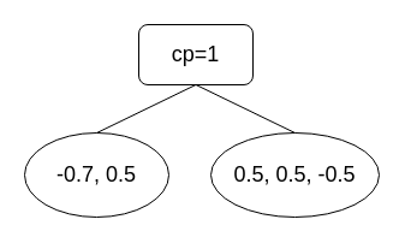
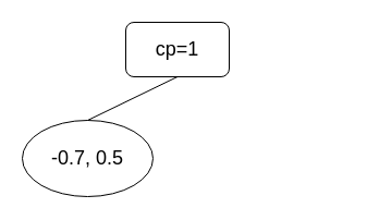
- <mxCell id="6" value="" style="endArrow=none;html=1;entryX=0.5;entryY=0;entryDx=0;entryDy=0;exitX=0.5;exitY=1;exitDx=0;exitDy=0;" edge="1" parent="1" source="2" target="4"><mxGeometry width="50" height="50" relative="1" as="geometry"><mxPoint x="165" y="70" as="sourcePoint" /><mxPoint x="285" y="260" as="targetPoint" /></mxGeometry></mxCell>
- <mxCell id="4" value="&lt;font style=&quot;font-size: 18px&quot;&gt;0.5, 0.5, -0.5&lt;/font&gt;" style="ellipse;whiteSpace=wrap;html=1;" vertex="1" parent="1"><mxGeometry x="175" y="110" width="140" height="70" as="geometry" /></mxCell>
